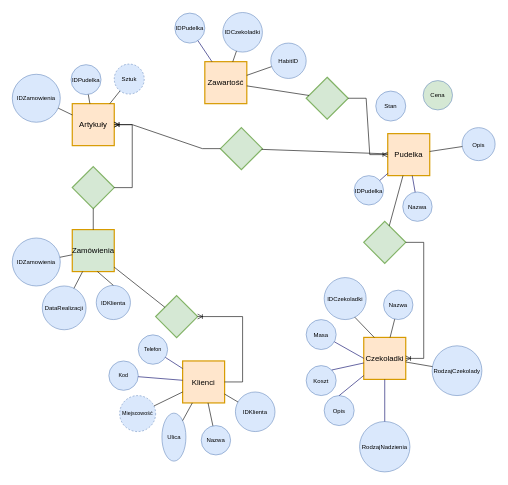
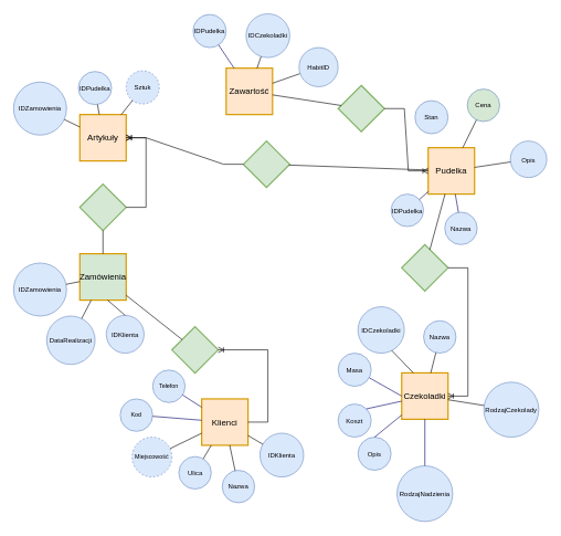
+ <mxCell id="19" style="rounded=0;html=1;endArrow=none;endFill=0;jettySize=auto;orthogonalLoop=1;fontSize=12;" parent="1" source="9" target="18" edge="1"><mxGeometry relative="1" as="geometry" /></mxCell>
- <mxCell id="50" value="RodzajCzekolady" style="ellipse;whiteSpace=wrap;html=1;aspect=fixed;fontSize=10;fillColor=#dae8fc;strokeColor=#6c8ebf;" vertex="1" parent="1"><mxGeometry x="720" y="575.75" width="83" height="83" as="geometry" /></mxCell>
+ <mxCell id="50" value="RodzajCzekolady" style="ellipse;whiteSpace=wrap;html=1;aspect=fixed;fontSize=10;fillColor=#dae8fc;strokeColor=#6c8ebf;" vertex="1" parent="1"><mxGeometry x="730" y="575.75" width="83" height="83" as="geometry" /></mxCell>
- <mxCell id="29" value="Ulica" style="ellipse;whiteSpace=wrap;html=1;aspect=fixed;fontSize=10;fillColor=#dae8fc;strokeColor=#6c8ebf;" parent="1" vertex="1"><mxGeometry x="269.5" y="688" width="40" height="80" as="geometry" /></mxCell>
+ <mxCell id="29" value="Ulica" style="ellipse;whiteSpace=wrap;html=1;aspect=fixed;fontSize=10;fillColor=#dae8fc;strokeColor=#6c8ebf;" parent="1" vertex="1"><mxGeometry x="269.5" y="688" width="49" height="49" as="geometry" /></mxCell>
